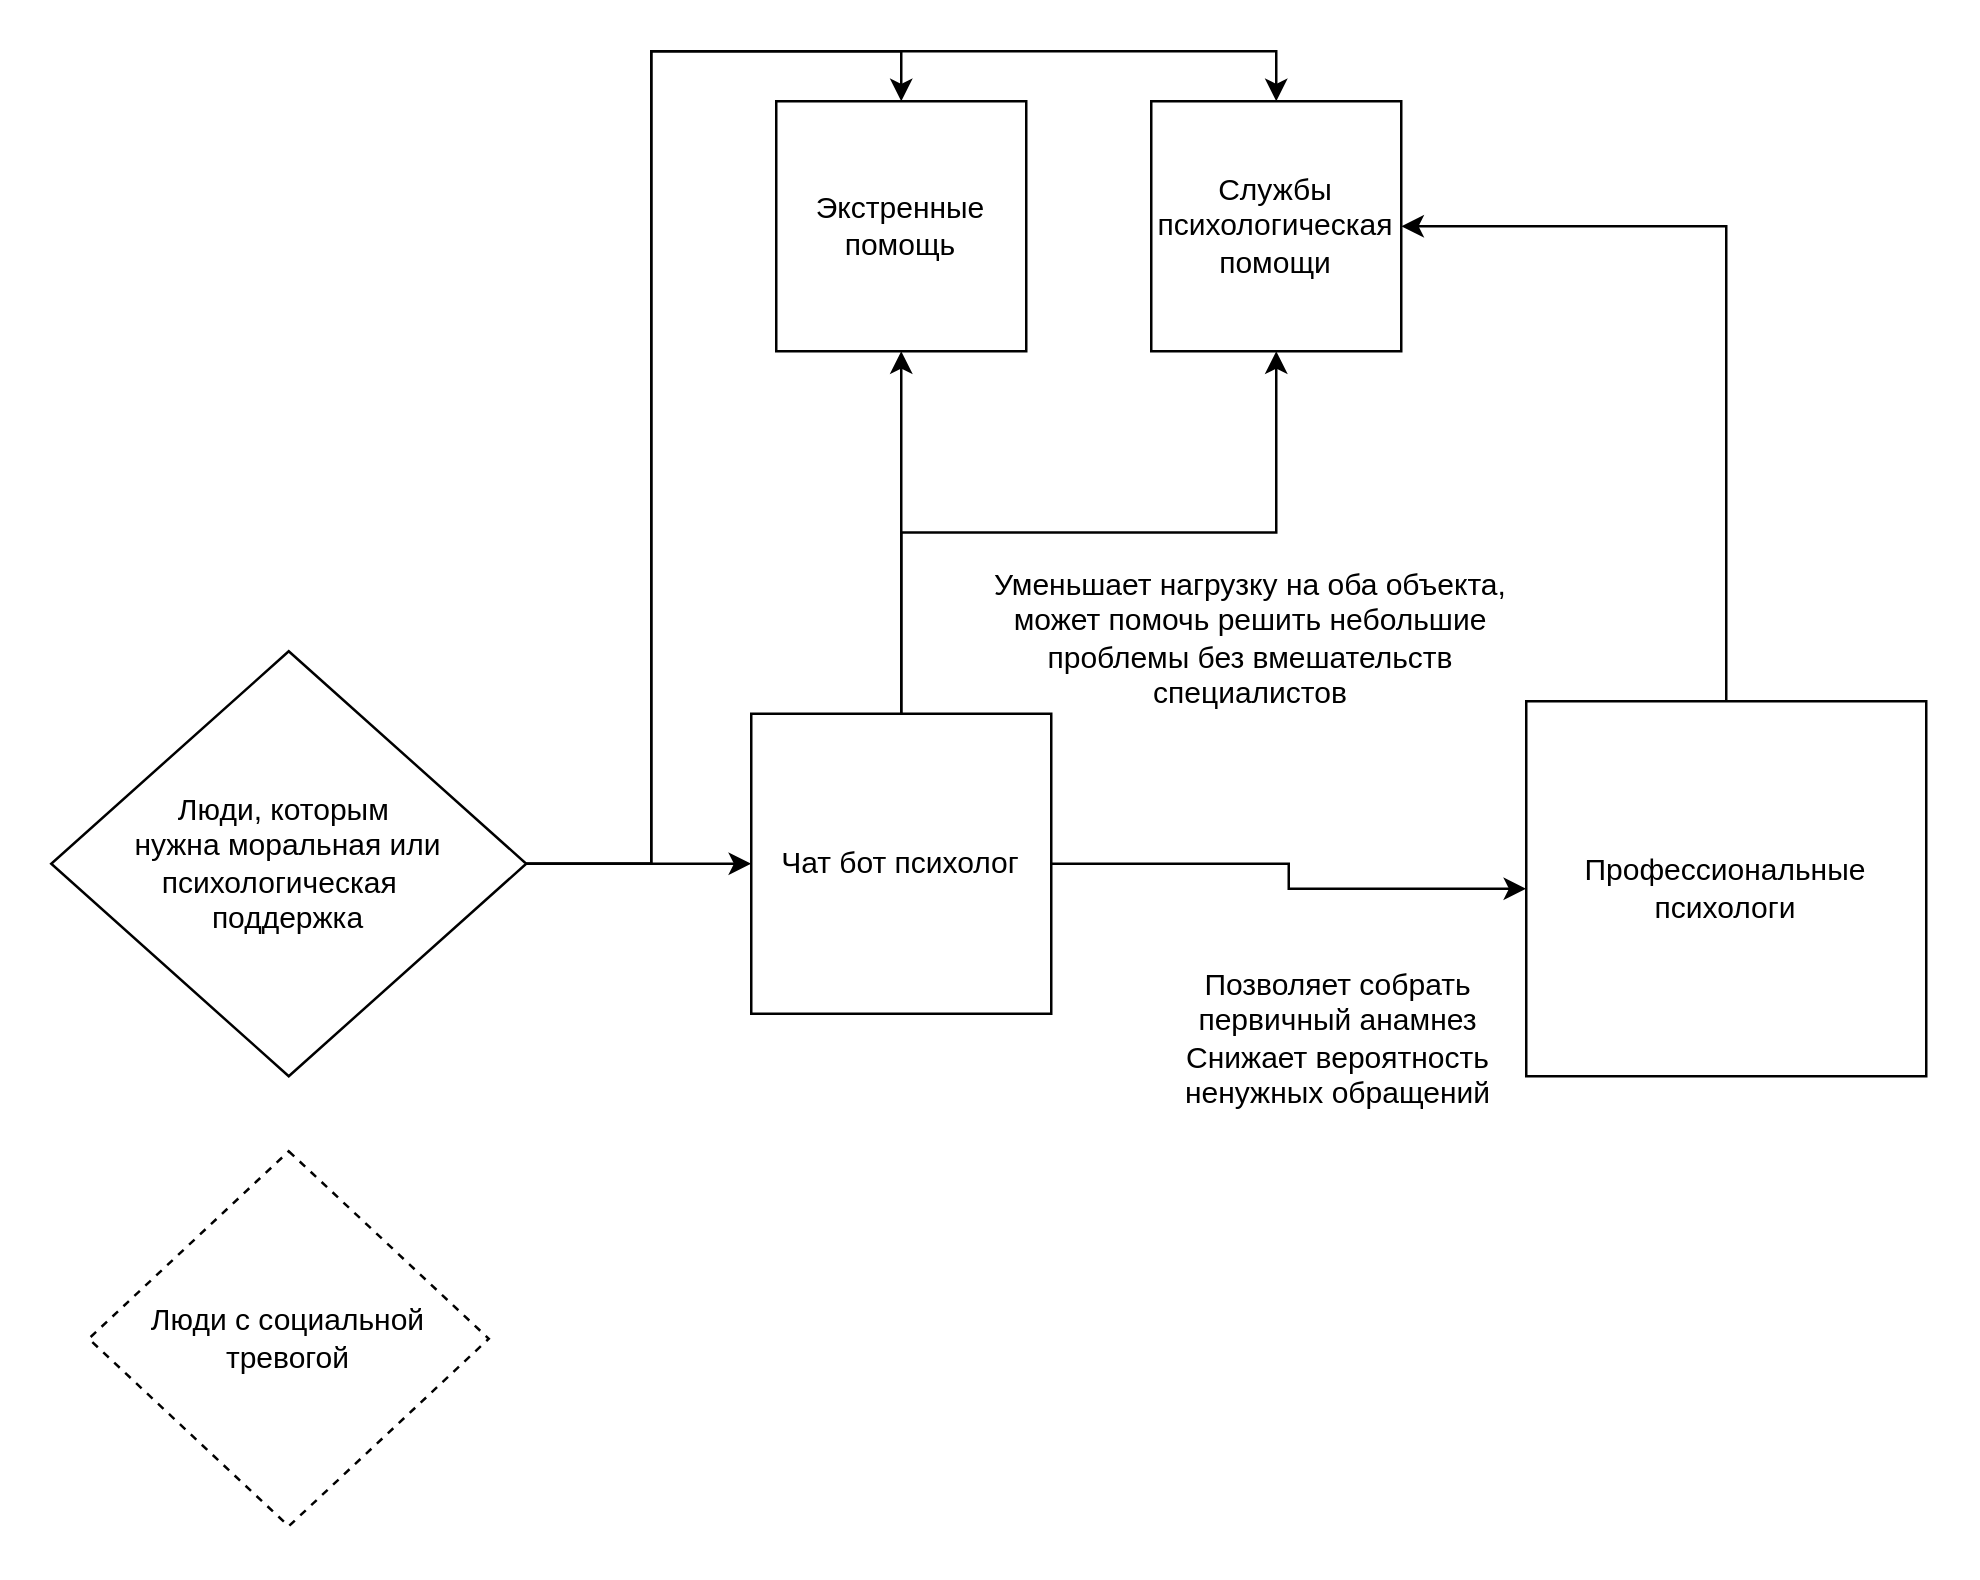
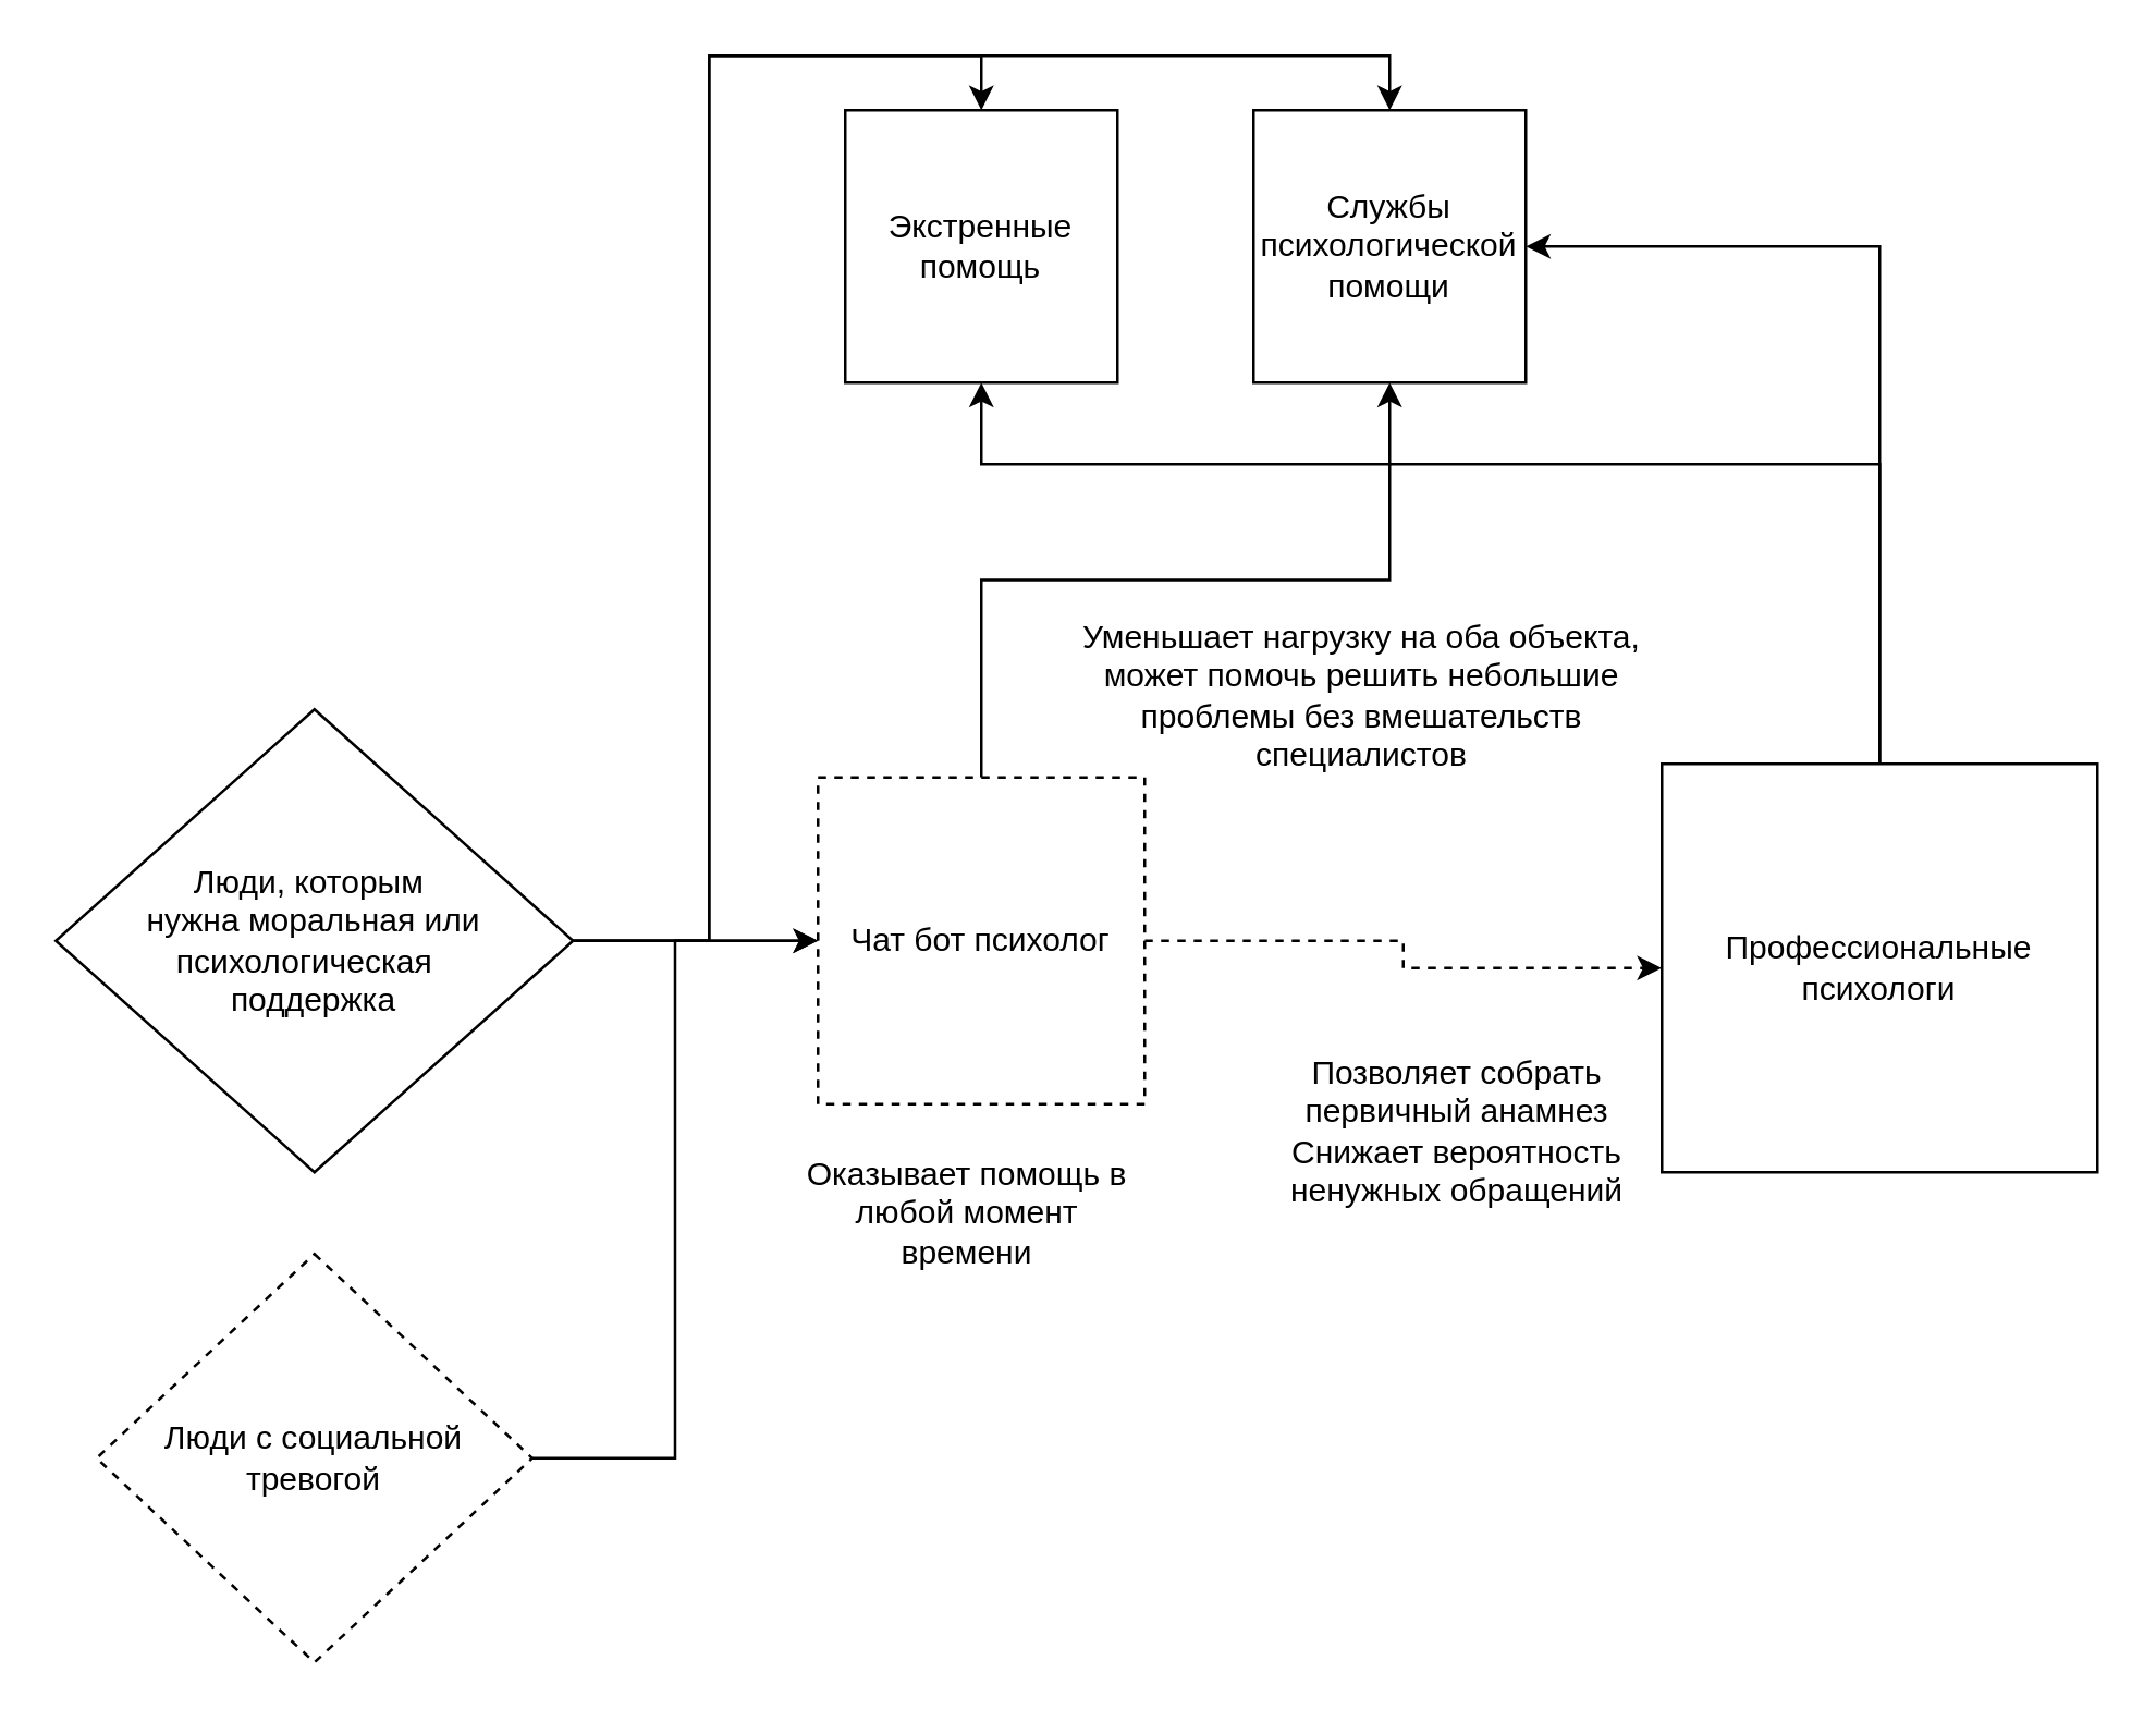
- <mxCell id="12" value="Службы психологическая помощи" style="whiteSpace=wrap;html=1;aspect=fixed;" vertex="1" parent="1"><mxGeometry x="460" y="40" width="100" height="100" as="geometry" /></mxCell>
+ <mxCell id="12" value="Службы психологической помощи" style="whiteSpace=wrap;html=1;aspect=fixed;" vertex="1" parent="1"><mxGeometry x="460" y="40" width="100" height="100" as="geometry" /></mxCell>
+ <mxCell id="16" style="edgeStyle=orthogonalEdgeStyle;rounded=0;orthogonalLoop=1;jettySize=auto;html=1;exitX=0.5;exitY=0;exitDx=0;exitDy=0;entryX=0.5;entryY=1;entryDx=0;entryDy=0;" edge="1" parent="1" source="17" target="13"><mxGeometry relative="1" as="geometry"><Array as="points"><mxPoint x="690" y="170" /><mxPoint x="360" y="170" /></Array></mxGeometry></mxCell>
- <mxCell id="8" style="edgeStyle=orthogonalEdgeStyle;rounded=0;orthogonalLoop=1;jettySize=auto;html=1;exitX=0.5;exitY=0;exitDx=0;exitDy=0;entryX=0.5;entryY=1;entryDx=0;entryDy=0;" edge="1" parent="1" source="11" target="13"><mxGeometry relative="1" as="geometry" /></mxCell>
- <mxCell id="11" value="Чат бот психолог" style="whiteSpace=wrap;html=1;aspect=fixed;" vertex="1" parent="1"><mxGeometry x="300" y="285" width="120" height="120" as="geometry" /></mxCell>
+ <mxCell id="11" value="Чат бот психолог" style="whiteSpace=wrap;html=1;aspect=fixed;dashed=1;" vertex="1" parent="1"><mxGeometry x="300" y="285" width="120" height="120" as="geometry" /></mxCell>
- <mxCell id="10" style="edgeStyle=orthogonalEdgeStyle;rounded=0;orthogonalLoop=1;jettySize=auto;html=1;exitX=1;exitY=0.5;exitDx=0;exitDy=0;entryX=0;entryY=0.5;entryDx=0;entryDy=0;" edge="1" parent="1" source="11" target="17"><mxGeometry relative="1" as="geometry" /></mxCell>
+ <mxCell id="10" style="edgeStyle=orthogonalEdgeStyle;rounded=0;orthogonalLoop=1;jettySize=auto;html=1;exitX=1;exitY=0.5;exitDx=0;exitDy=0;entryX=0;entryY=0.5;entryDx=0;entryDy=0;dashed=1;" edge="1" parent="1" source="11" target="17"><mxGeometry relative="1" as="geometry" /></mxCell>
+ <mxCell id="18" value="Оказывает помощь в любой момент времени" style="text;html=1;align=center;verticalAlign=middle;whiteSpace=wrap;rounded=0;" vertex="1" parent="1"><mxGeometry x="290" y="430" width="130" height="30" as="geometry" /></mxCell>
+ <mxCell id="6" style="edgeStyle=orthogonalEdgeStyle;rounded=0;orthogonalLoop=1;jettySize=auto;html=1;exitX=1;exitY=0.5;exitDx=0;exitDy=0;entryX=0;entryY=0.5;entryDx=0;entryDy=0;" edge="1" parent="1" source="7" target="11"><mxGeometry relative="1" as="geometry" /></mxCell>
